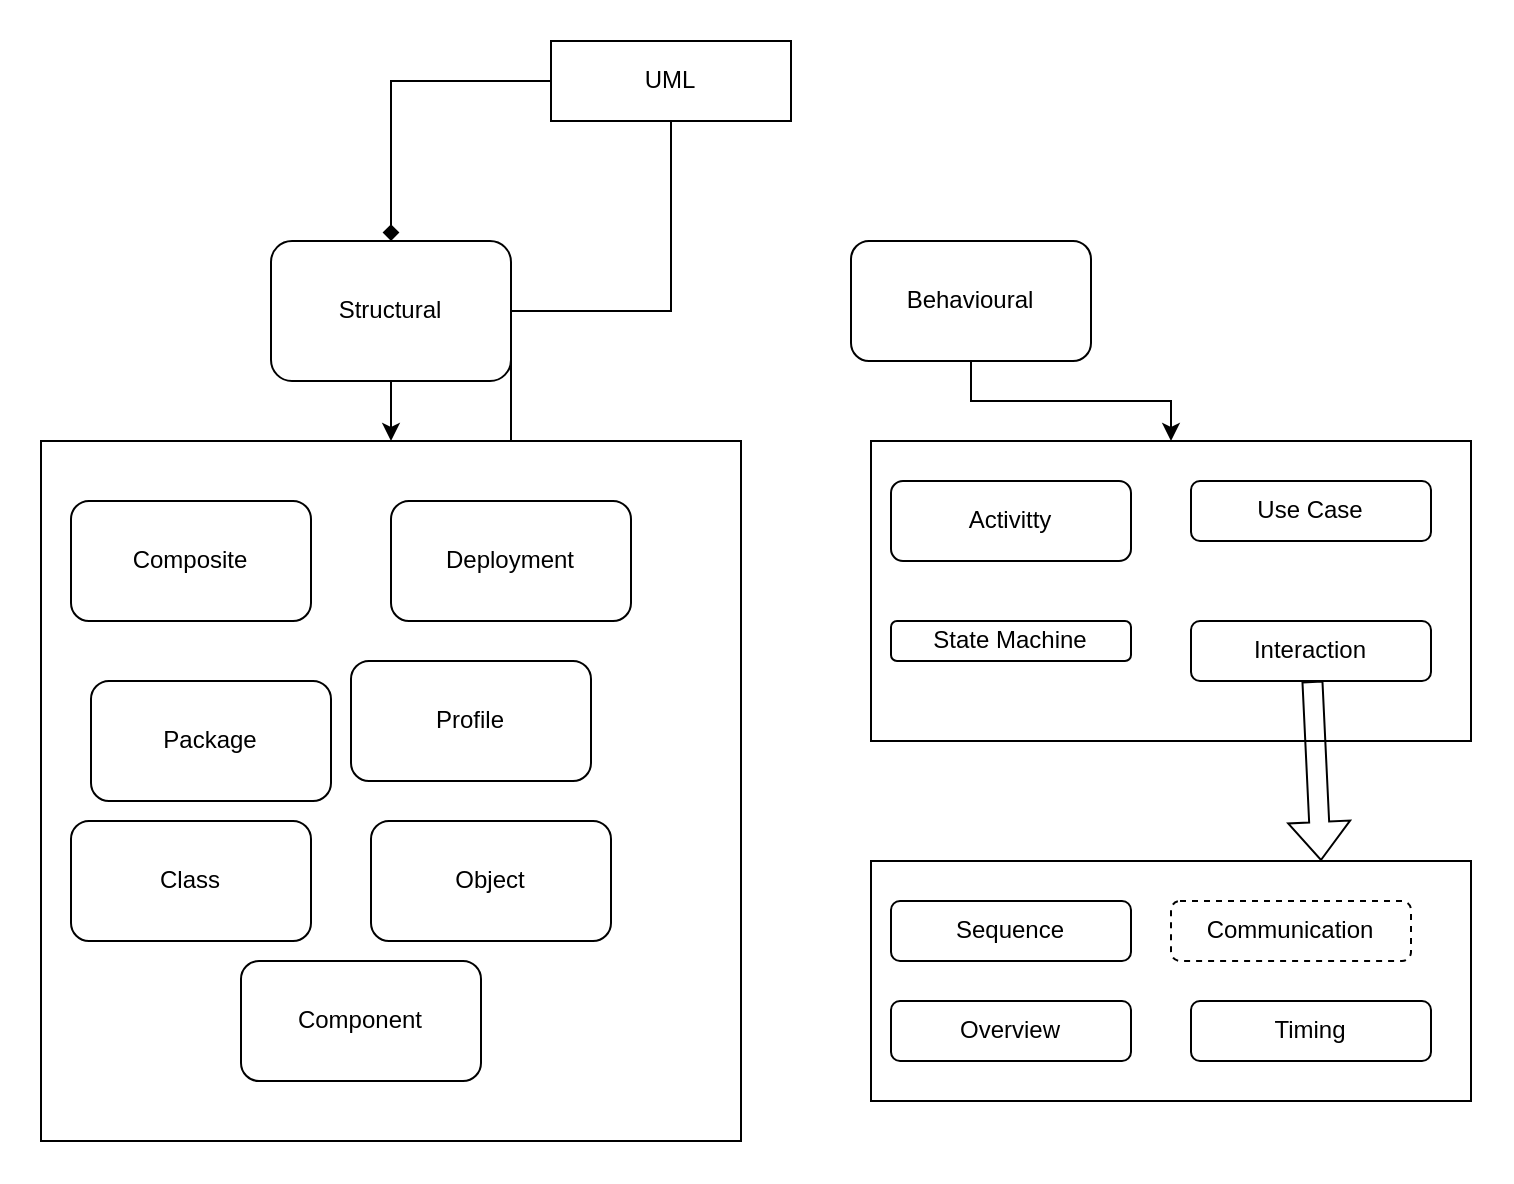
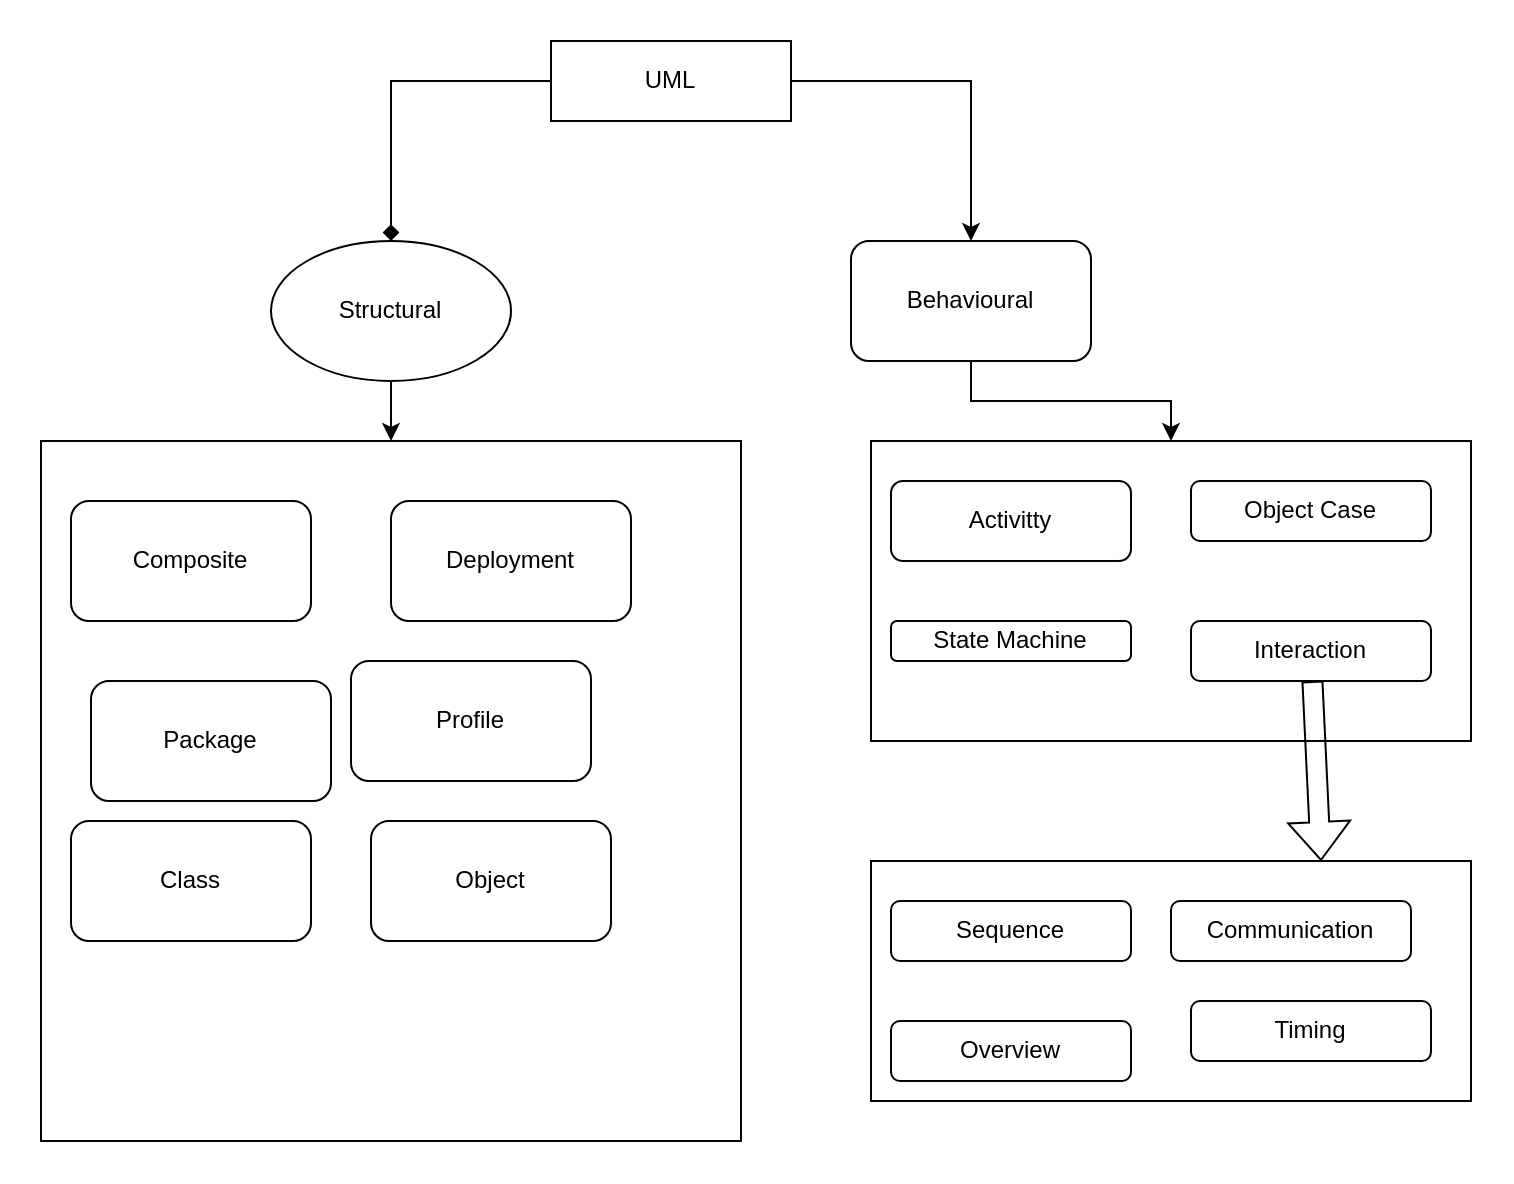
- <mxCell id="6" value="Structural" style="rounded=1;whiteSpace=wrap;html=1;" vertex="1" parent="1"><mxGeometry x="135" y="120" width="120" height="70" as="geometry" /></mxCell>
+ <mxCell id="6" value="Structural" style="ellipse;whiteSpace=wrap;html=1;" vertex="1" parent="1"><mxGeometry x="135" y="120" width="120" height="70" as="geometry" /></mxCell>
- <mxCell id="3" style="edgeStyle=orthogonalEdgeStyle;rounded=0;orthogonalLoop=1;jettySize=auto;html=1;" edge="1" parent="1" source="4" target="11"><mxGeometry relative="1" as="geometry" /></mxCell>
+ <mxCell id="3" style="edgeStyle=orthogonalEdgeStyle;rounded=0;orthogonalLoop=1;jettySize=auto;html=1;" edge="1" parent="1" source="4" target="8"><mxGeometry relative="1" as="geometry" /></mxCell>
- <mxCell id="19" value="Use Case" style="rounded=1;whiteSpace=wrap;html=1;" vertex="1" parent="1"><mxGeometry x="595" y="240" width="120" height="30" as="geometry" /></mxCell>
+ <mxCell id="19" value="Object Case" style="rounded=1;whiteSpace=wrap;html=1;" vertex="1" parent="1"><mxGeometry x="595" y="240" width="120" height="30" as="geometry" /></mxCell>
- <mxCell id="25" value="Communication" style="rounded=1;whiteSpace=wrap;html=1;dashed=1;" vertex="1" parent="1"><mxGeometry x="585" y="450" width="120" height="30" as="geometry" /></mxCell>
+ <mxCell id="25" value="Communication" style="rounded=1;whiteSpace=wrap;html=1;" vertex="1" parent="1"><mxGeometry x="585" y="450" width="120" height="30" as="geometry" /></mxCell>
- <mxCell id="16" value="Component" style="rounded=1;whiteSpace=wrap;html=1;" vertex="1" parent="1"><mxGeometry x="120" y="480" width="120" height="60" as="geometry" /></mxCell>
- <mxCell id="26" value="Overview" style="rounded=1;whiteSpace=wrap;html=1;" vertex="1" parent="1"><mxGeometry x="445" y="500" width="120" height="30" as="geometry" /></mxCell>
+ <mxCell id="26" value="Overview" style="rounded=1;whiteSpace=wrap;html=1;" vertex="1" parent="1"><mxGeometry x="445" y="510" width="120" height="30" as="geometry" /></mxCell>
